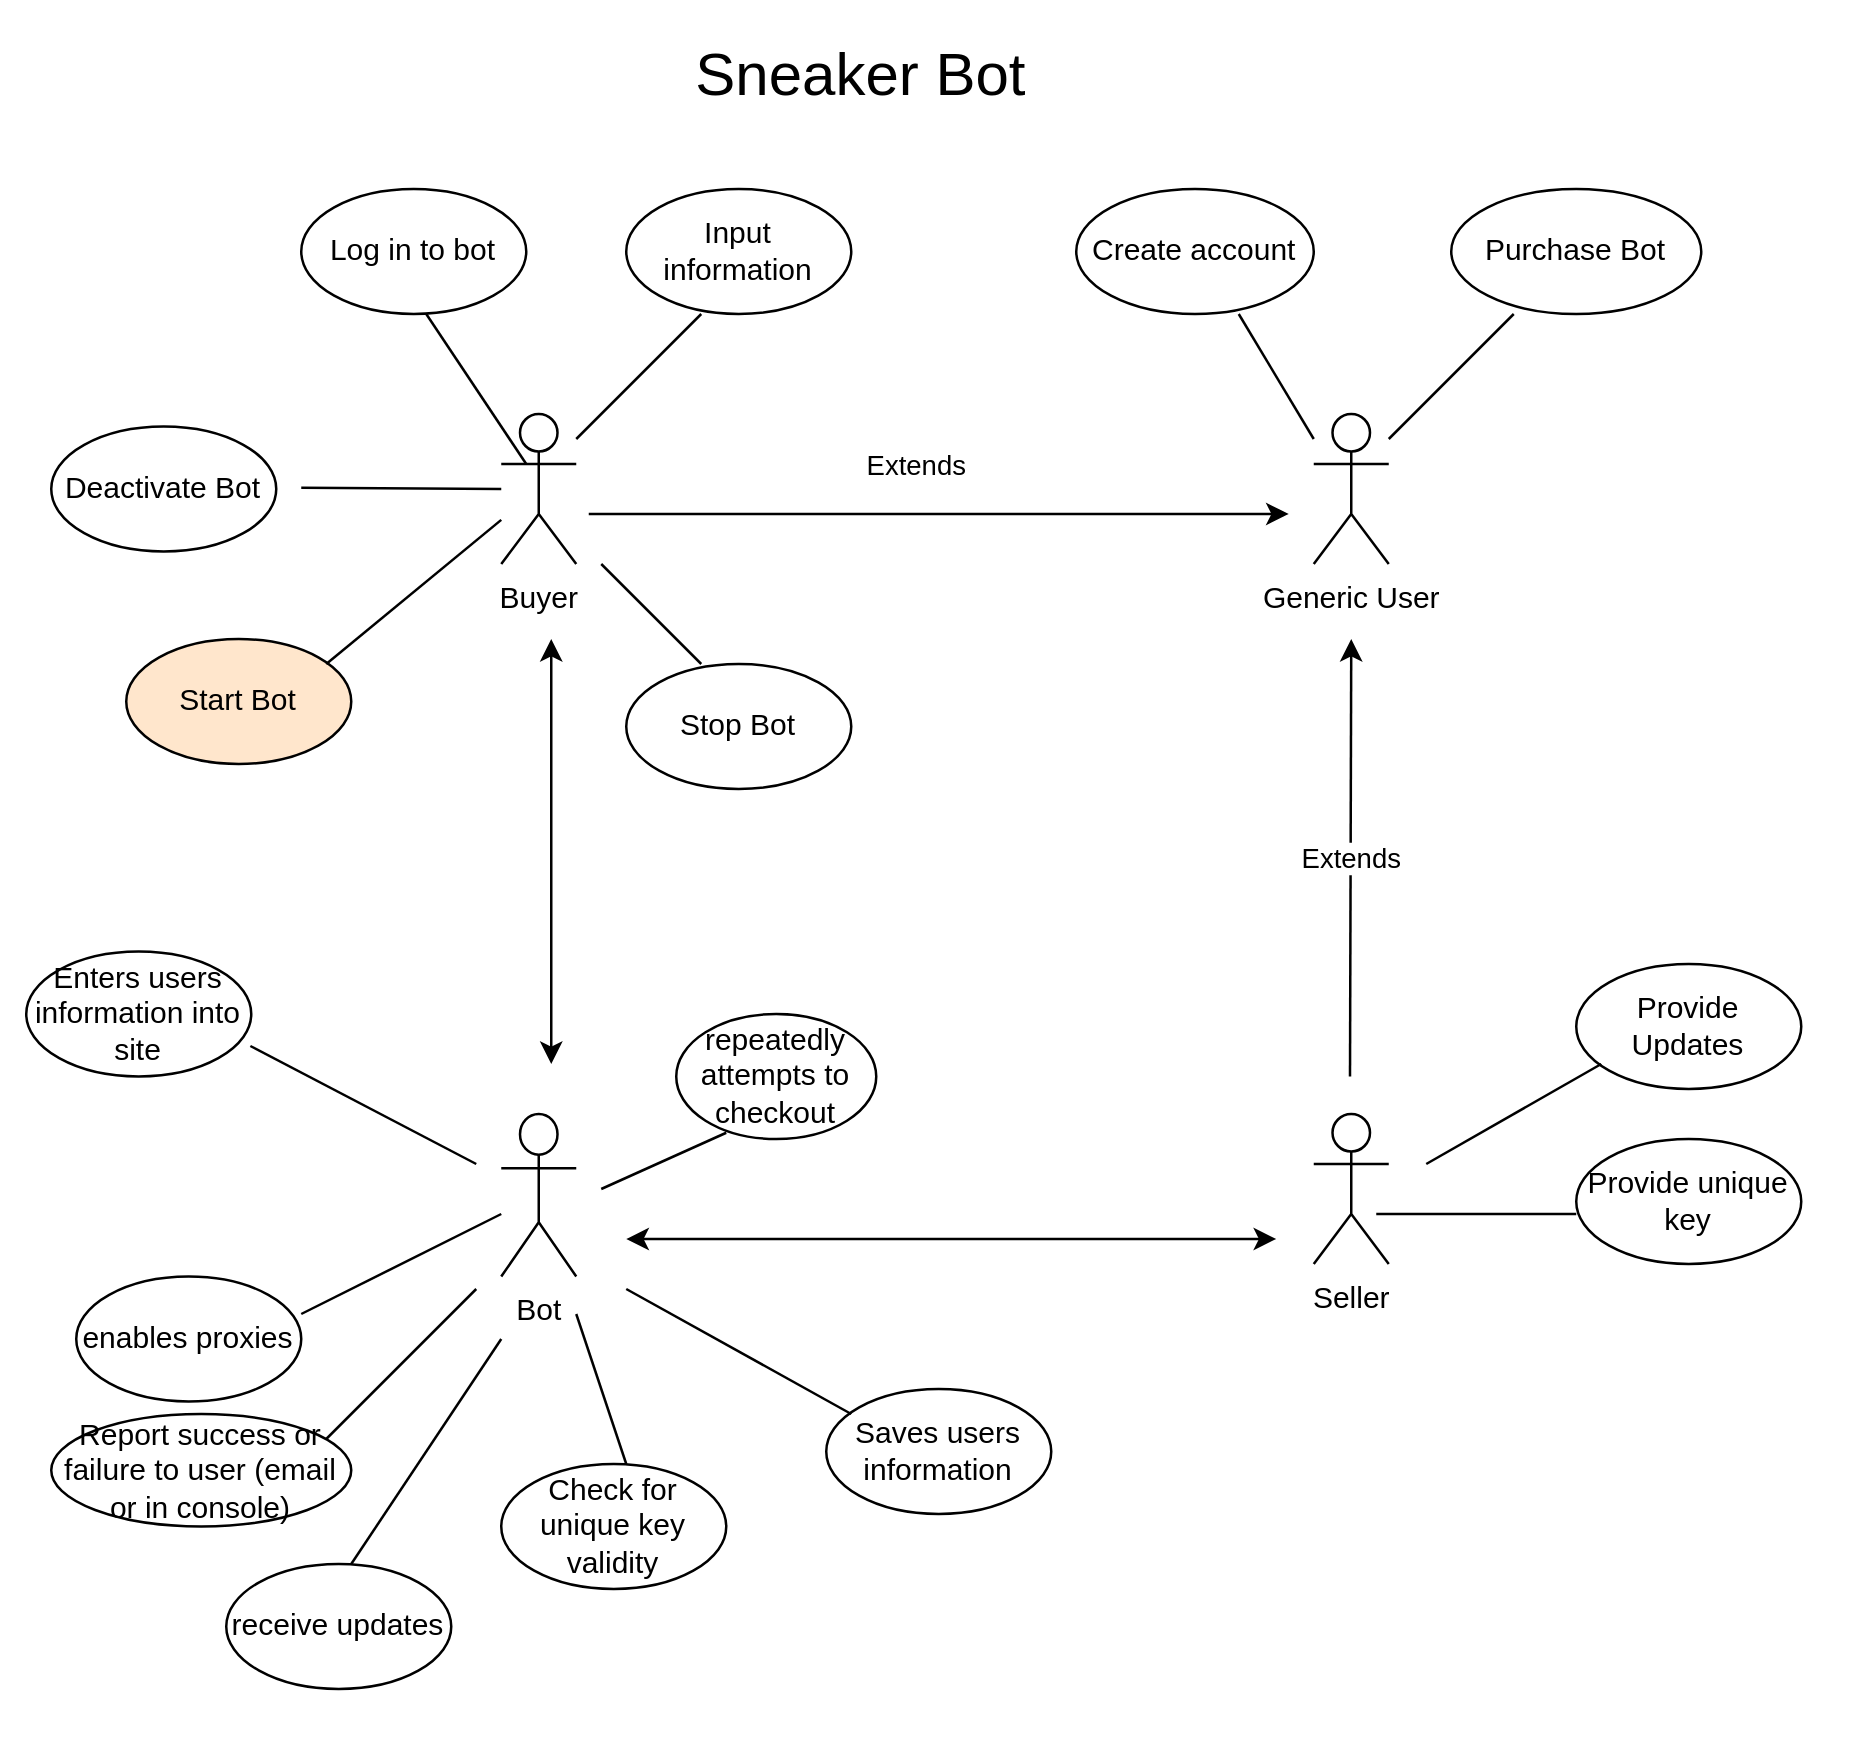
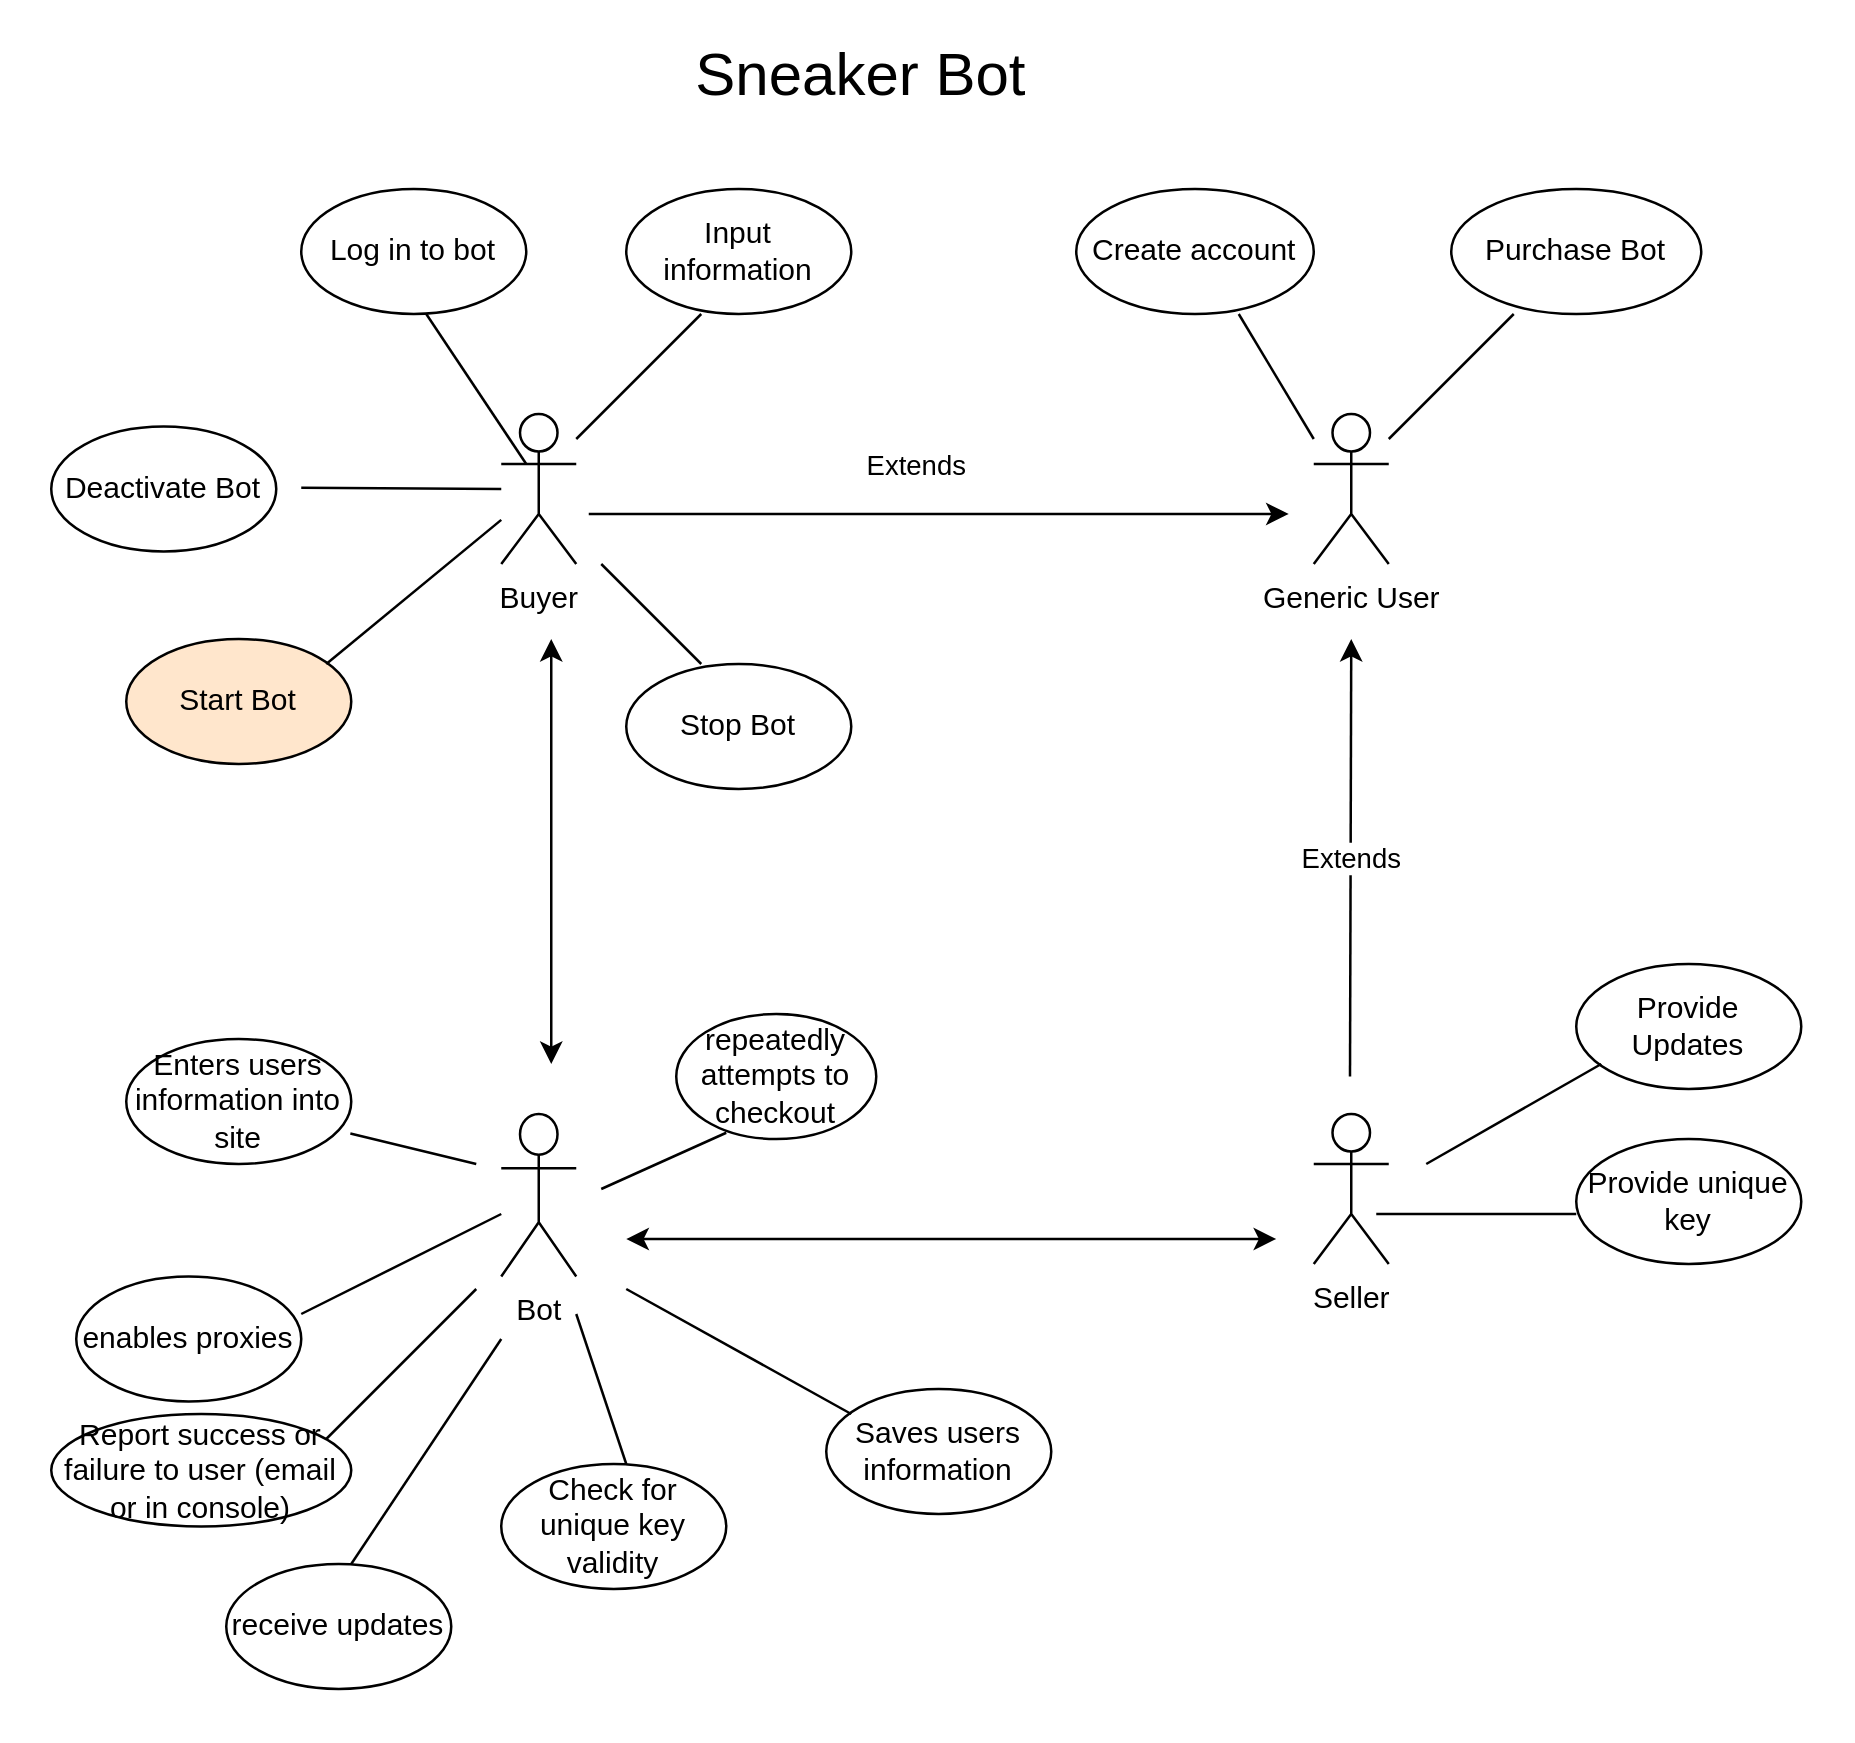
- <mxCell id="28" value="Enters users information into site" style="ellipse;whiteSpace=wrap;html=1;" vertex="1" parent="1"><mxGeometry x="10" y="380" width="90" height="50" as="geometry" /></mxCell>
+ <mxCell id="28" value="Enters users information into site" style="ellipse;whiteSpace=wrap;html=1;" vertex="1" parent="1"><mxGeometry x="50" y="415" width="90" height="50" as="geometry" /></mxCell>
